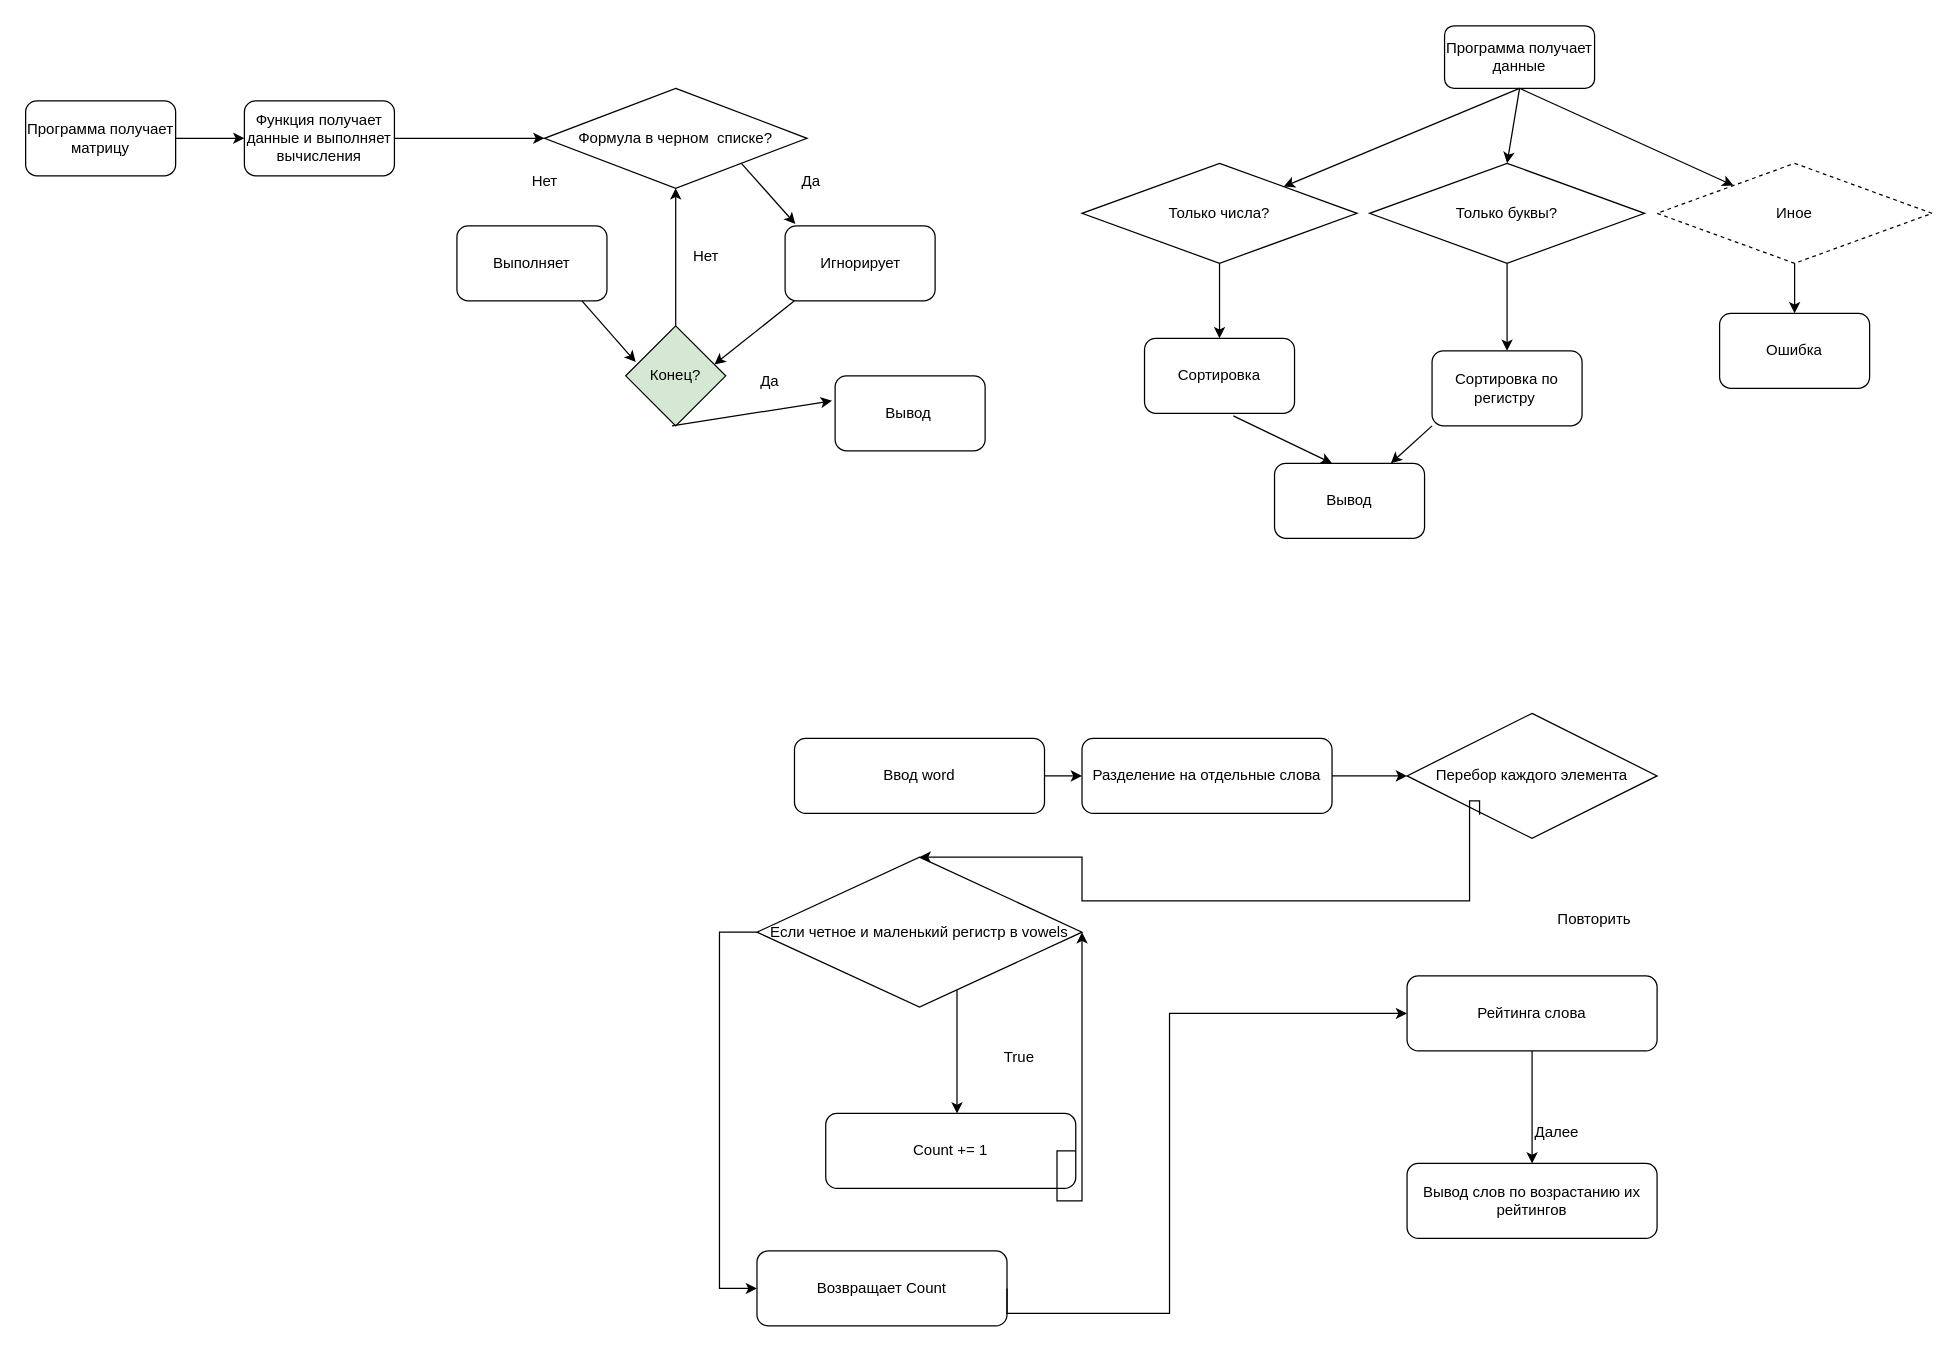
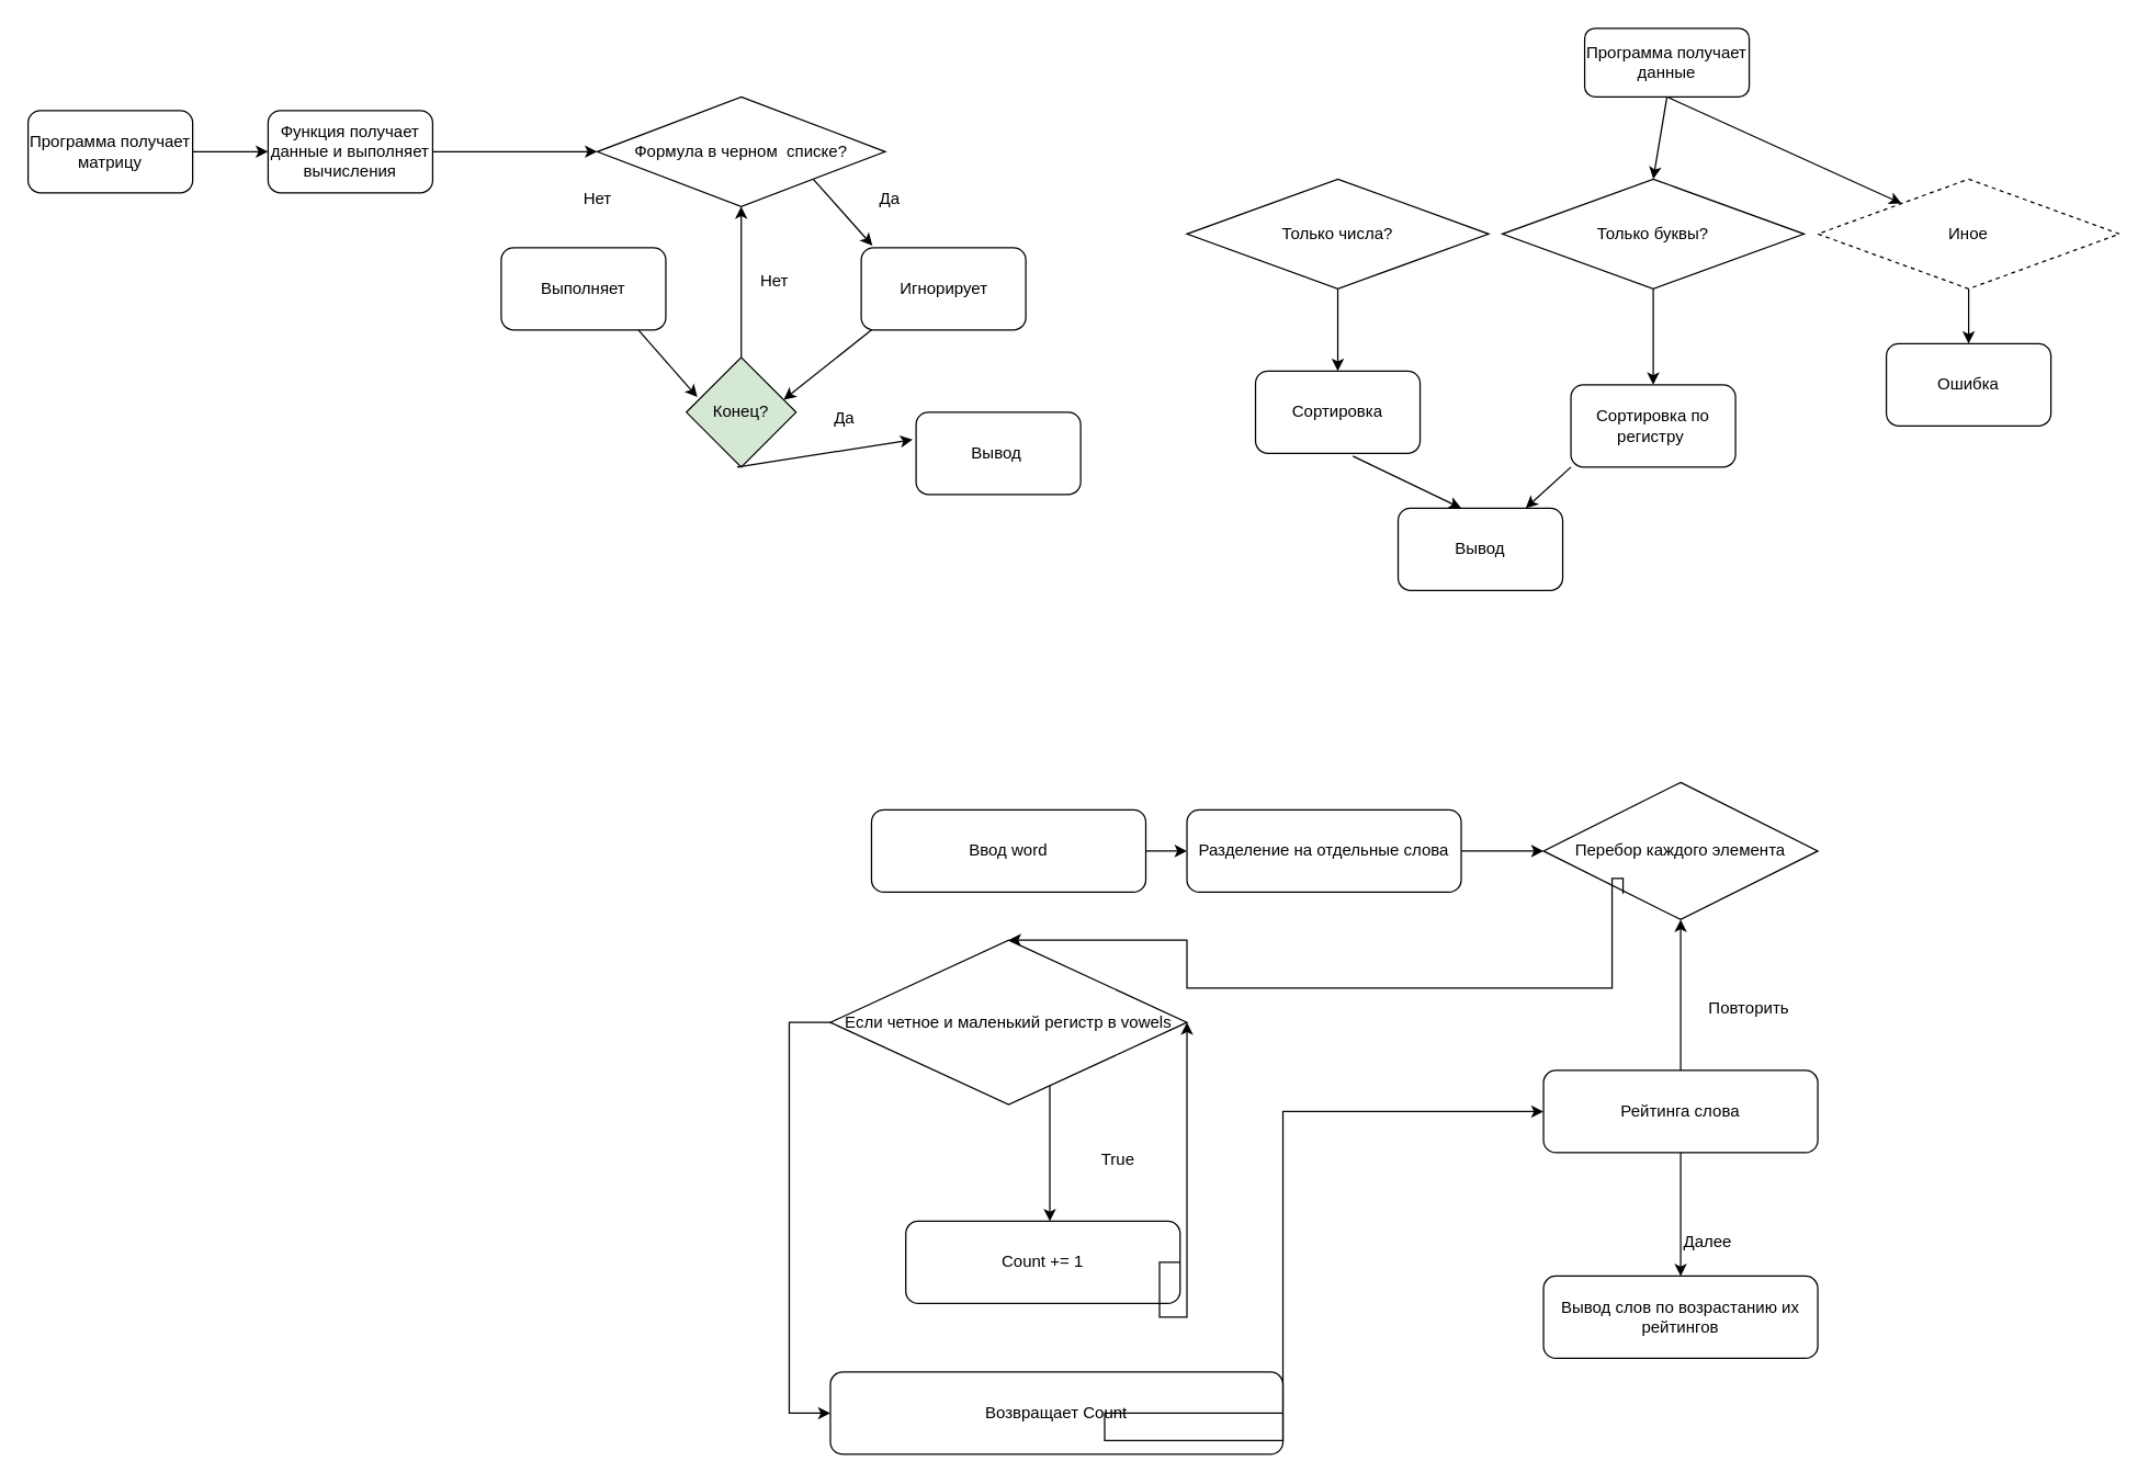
- <mxCell id="44" value="" style="endArrow=classic;html=1;rounded=0;exitX=0.5;exitY=1;exitDx=0;exitDy=0;" parent="1" source="40" target="41" edge="1"><mxGeometry width="50" height="50" relative="1" as="geometry"><mxPoint x="1145" y="340" as="sourcePoint" /><mxPoint x="1195" y="290" as="targetPoint" /></mxGeometry></mxCell>
+ <mxCell id="18" value="" style="endArrow=classic;html=1;rounded=0;exitX=0.5;exitY=0;exitDx=0;exitDy=0;entryX=0.5;entryY=1;entryDx=0;entryDy=0;" parent="1" source="16" target="13" edge="1"><mxGeometry width="50" height="50" relative="1" as="geometry"><mxPoint x="1215" y="980" as="sourcePoint" /><mxPoint x="1265" y="930" as="targetPoint" /></mxGeometry></mxCell>
- <mxCell id="9" value="Возвращает Count" style="rounded=1;whiteSpace=wrap;html=1;" parent="1" vertex="1"><mxGeometry x="605" y="1000" width="200" height="60" as="geometry" /></mxCell>
+ <mxCell id="9" value="Возвращает Count" style="rounded=1;whiteSpace=wrap;html=1;" parent="1" vertex="1"><mxGeometry x="605" y="1000" width="330" height="60" as="geometry" /></mxCell>
